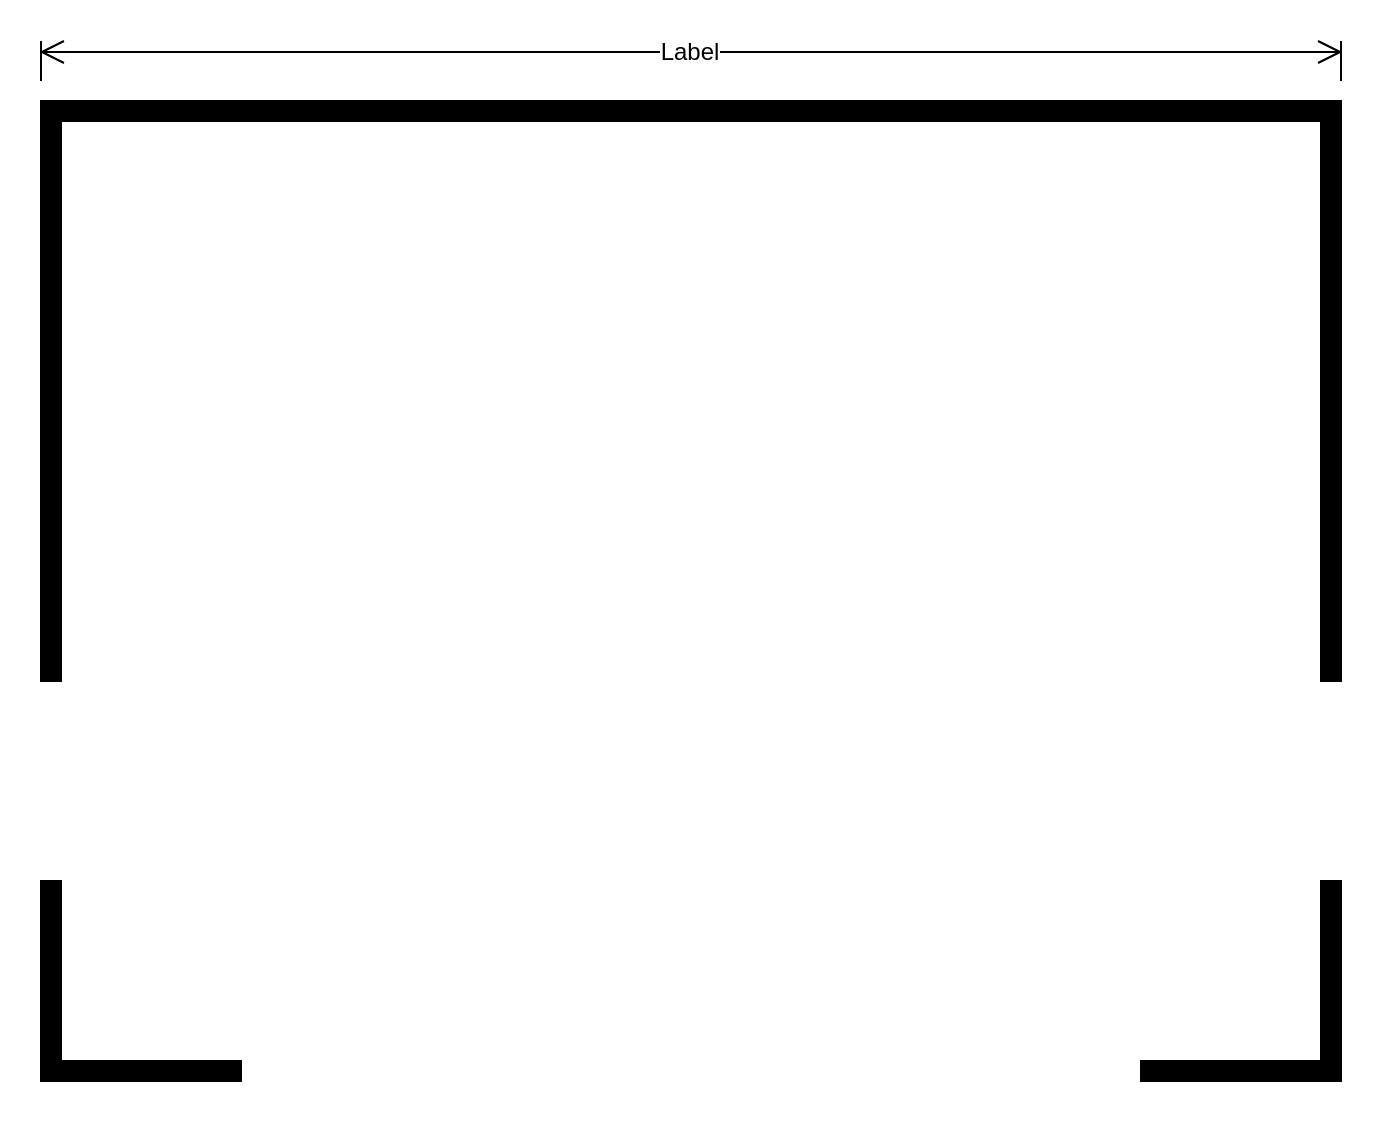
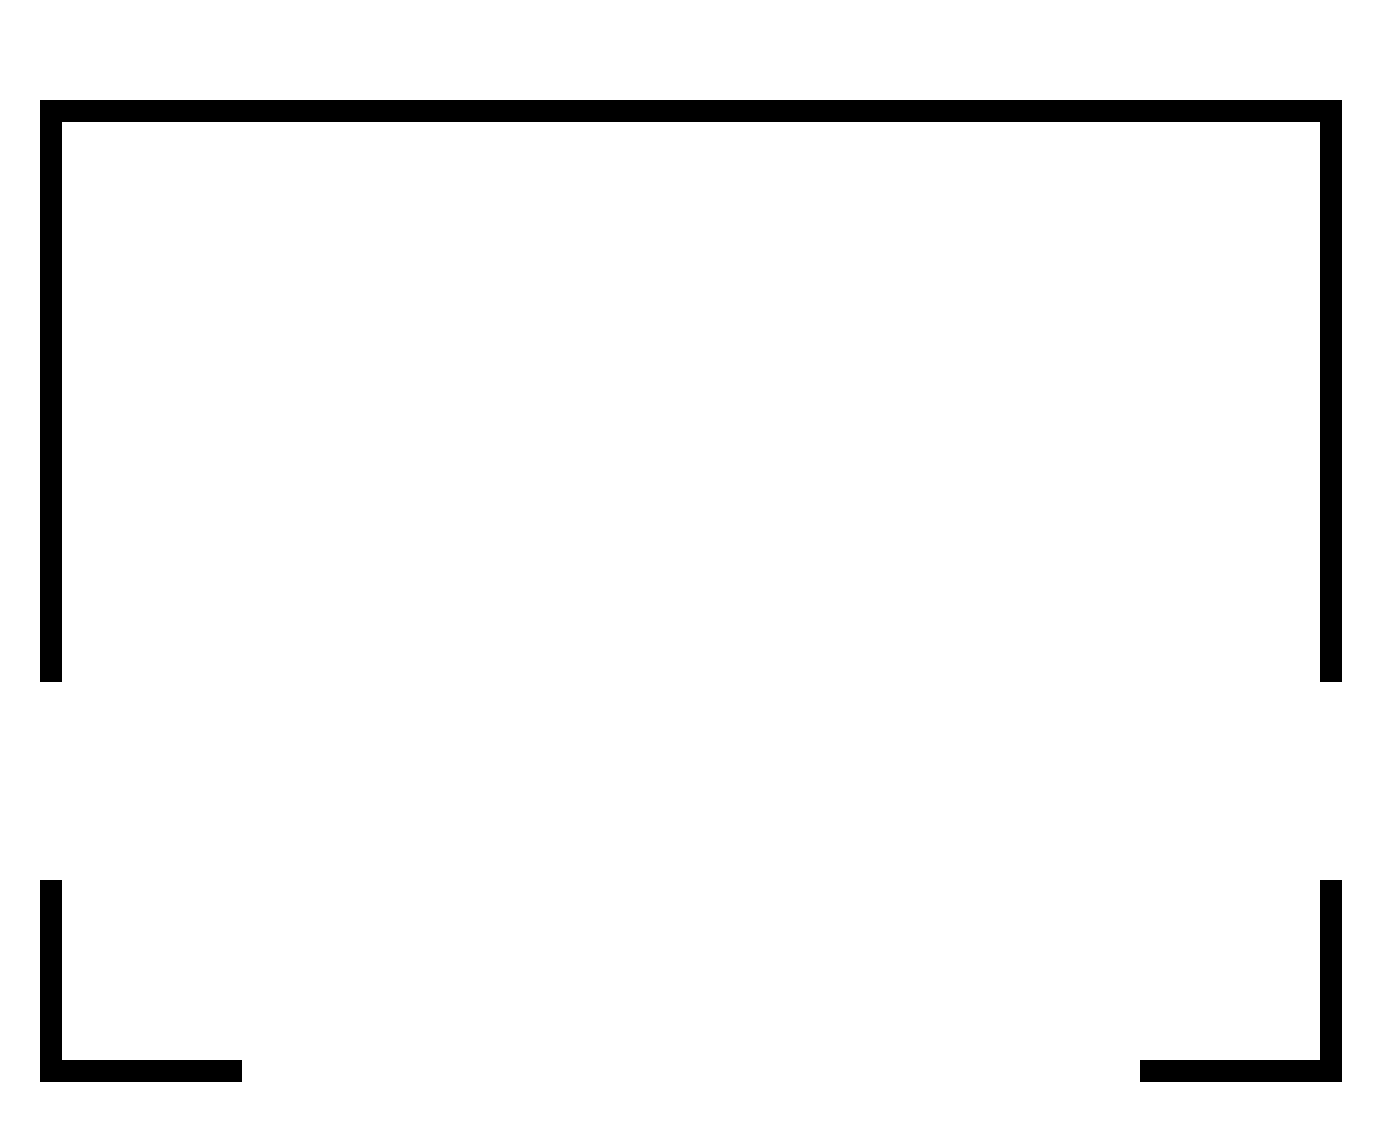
- <mxCell id="6" value="Label" style="shape=dimension;direction=west;whiteSpace=wrap;html=1;align=center;points=[];verticalAlign=top;spacingTop=-8;labelBackgroundColor=#ffffff" vertex="1" parent="1"><mxGeometry x="20" y="20" width="650" height="20" as="geometry" /></mxCell>
